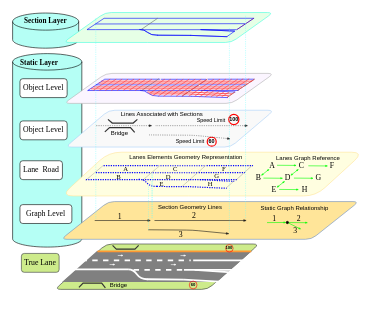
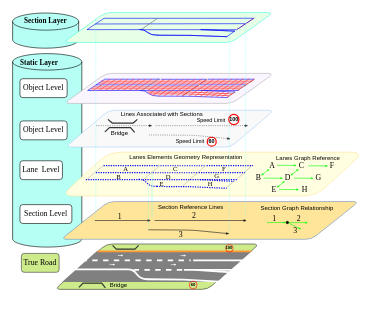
- <mxCell id="8" value="Lane  Road" style="text;resizable=0;autosize=1;align=center;verticalAlign=top;points=[];fontFamily=Times New Roman;labelBorderColor=none;rounded=1;fontSize=13;strokeColor=#000000;fillColor=#ffffff;imageWidth=24;imageHeight=24;" parent="1" vertex="1"><mxGeometry x="32.26" y="267.76" width="70.866" height="31.496" as="geometry" /></mxCell>
+ <mxCell id="8" value="Lane  Level" style="text;resizable=0;autosize=1;align=center;verticalAlign=top;points=[];fontFamily=Times New Roman;labelBorderColor=none;rounded=1;fontSize=13;strokeColor=#000000;fillColor=#ffffff;imageWidth=24;imageHeight=24;" parent="1" vertex="1"><mxGeometry x="32.26" y="267.76" width="70.866" height="31.496" as="geometry" /></mxCell>
- <mxCell id="96" value="Section Geometry Lines " style="text;whiteSpace=wrap;fontSize=10;" parent="1" vertex="1"><mxGeometry x="261.26" y="333.23" width="121.33" height="23.62" as="geometry" /></mxCell>
+ <mxCell id="96" value="Section Reference Lines " style="text;whiteSpace=wrap;fontSize=10;" parent="1" vertex="1"><mxGeometry x="261.26" y="333.23" width="121.33" height="23.62" as="geometry" /></mxCell>
- <mxCell id="97" value="Static Graph Relationship" style="text;whiteSpace=wrap;fontSize=10;" parent="1" vertex="1"><mxGeometry x="431.89" y="334.98" width="140.29" height="23.62" as="geometry" /></mxCell>
+ <mxCell id="97" value="Section Graph Relationship" style="text;whiteSpace=wrap;fontSize=10;" parent="1" vertex="1"><mxGeometry x="431.89" y="334.98" width="140.29" height="23.62" as="geometry" /></mxCell>
- <mxCell id="7" value="Graph Level" style="text;resizable=0;autosize=1;align=center;verticalAlign=top;points=[];fontFamily=Times New Roman;labelBorderColor=none;rounded=1;fontSize=13;labelBackgroundColor=none;fillColor=#ffffff;strokeColor=#000000;" parent="1" vertex="1"><mxGeometry x="32.26" y="340.96" width="86.614" height="31.496" as="geometry" /></mxCell>
+ <mxCell id="7" value="Section Level" style="text;resizable=0;autosize=1;align=center;verticalAlign=top;points=[];fontFamily=Times New Roman;labelBorderColor=none;rounded=1;fontSize=13;labelBackgroundColor=none;fillColor=#ffffff;strokeColor=#000000;" parent="1" vertex="1"><mxGeometry x="32.26" y="340.96" width="86.614" height="31.496" as="geometry" /></mxCell>
- <mxCell id="51" value="True Lane" style="text;resizable=0;autosize=1;align=center;verticalAlign=top;points=[];fillColor=#cdeb8b;fontFamily=Times New Roman;labelBorderColor=none;rounded=1;fontSize=13;strokeColor=#36393d;" parent="34" vertex="1"><mxGeometry x="-20.85" y="-5.116" width="62.992" height="31.496" as="geometry" /></mxCell>
+ <mxCell id="51" value="True Road" style="text;resizable=0;autosize=1;align=center;verticalAlign=top;points=[];fillColor=#cdeb8b;fontFamily=Times New Roman;labelBorderColor=none;rounded=1;fontSize=13;strokeColor=#36393d;" parent="34" vertex="1"><mxGeometry x="-20.85" y="-5.116" width="62.992" height="31.496" as="geometry" /></mxCell>
